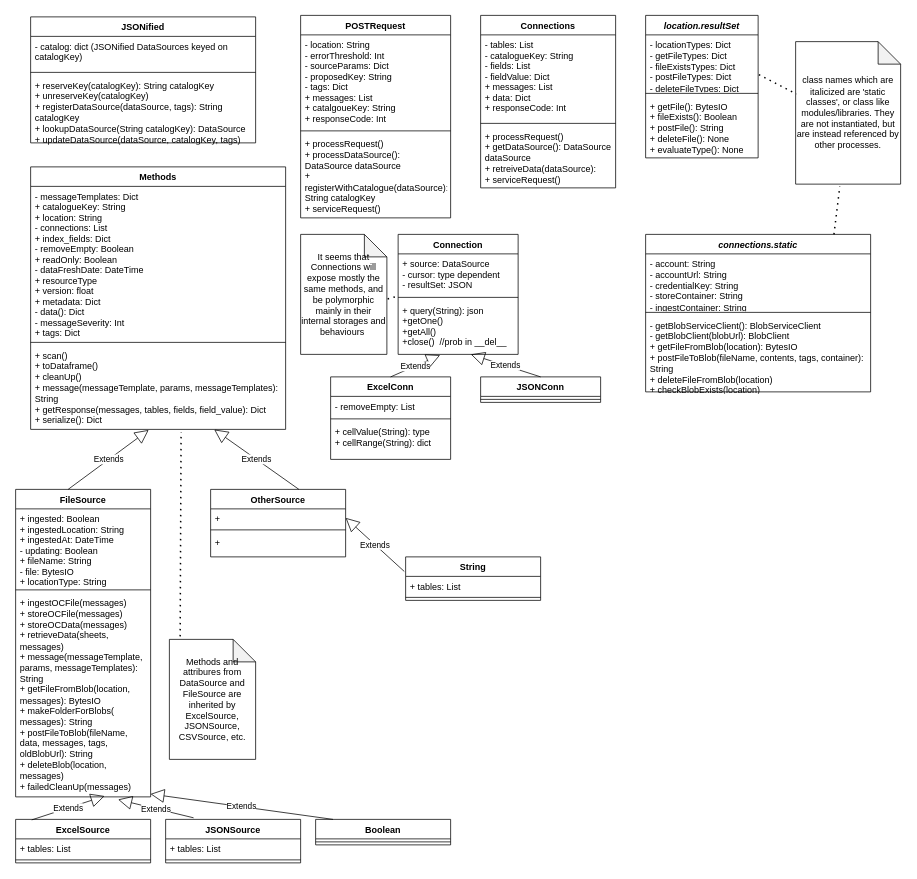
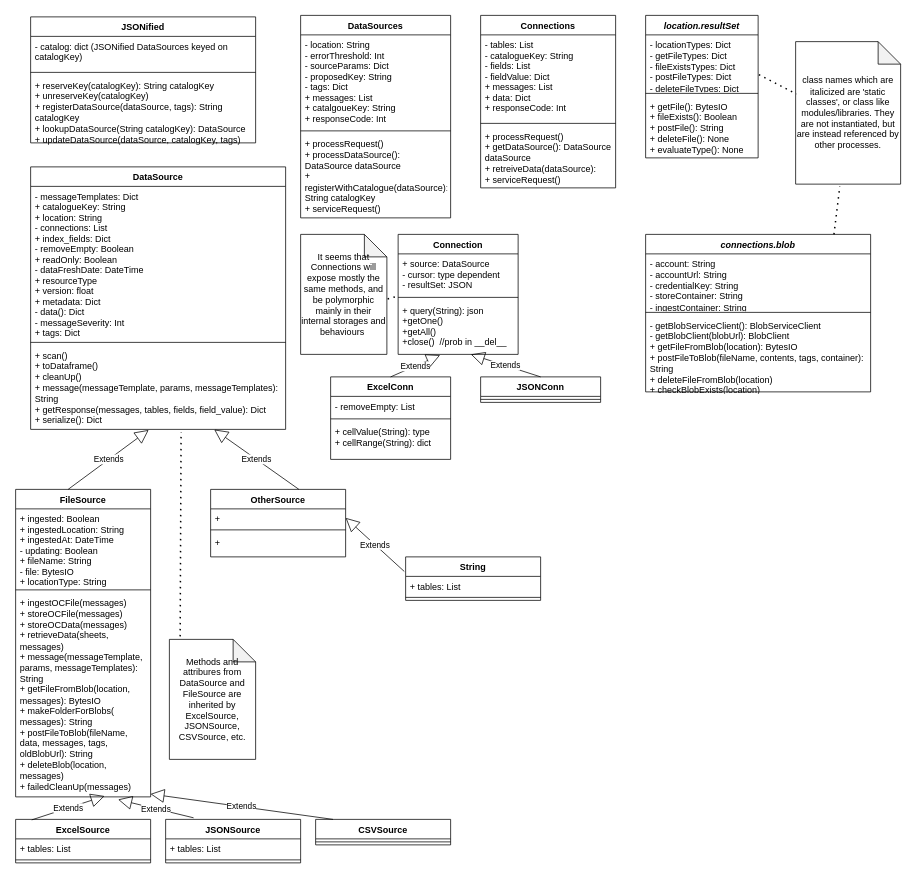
- <mxCell id="37" value="POSTRequest" style="swimlane;fontStyle=1;align=center;verticalAlign=top;childLayout=stackLayout;horizontal=1;startSize=26;horizontalStack=0;resizeParent=1;resizeParentMax=0;resizeLast=0;collapsible=1;marginBottom=0;" parent="1" vertex="1"><mxGeometry x="400" y="20" width="200" height="270" as="geometry" /></mxCell>
+ <mxCell id="37" value="DataSources" style="swimlane;fontStyle=1;align=center;verticalAlign=top;childLayout=stackLayout;horizontal=1;startSize=26;horizontalStack=0;resizeParent=1;resizeParentMax=0;resizeLast=0;collapsible=1;marginBottom=0;" parent="1" vertex="1"><mxGeometry x="400" y="20" width="200" height="270" as="geometry" /></mxCell>
- <mxCell id="6" value="Methods" style="swimlane;fontStyle=1;align=center;verticalAlign=top;childLayout=stackLayout;horizontal=1;startSize=26;horizontalStack=0;resizeParent=1;resizeParentMax=0;resizeLast=0;collapsible=1;marginBottom=0;" parent="1" vertex="1"><mxGeometry x="40" y="222" width="340" height="350" as="geometry" /></mxCell>
+ <mxCell id="6" value="DataSource" style="swimlane;fontStyle=1;align=center;verticalAlign=top;childLayout=stackLayout;horizontal=1;startSize=26;horizontalStack=0;resizeParent=1;resizeParentMax=0;resizeLast=0;collapsible=1;marginBottom=0;" parent="1" vertex="1"><mxGeometry x="40" y="222" width="340" height="350" as="geometry" /></mxCell>
- <mxCell id="32" value="connections.static" style="swimlane;fontStyle=3;align=center;verticalAlign=top;childLayout=stackLayout;horizontal=1;startSize=26;horizontalStack=0;resizeParent=1;resizeParentMax=0;resizeLast=0;collapsible=1;marginBottom=0;whiteSpace=wrap;" parent="1" vertex="1"><mxGeometry x="860" y="312" width="300" height="210" as="geometry" /></mxCell>
+ <mxCell id="32" value="connections.blob" style="swimlane;fontStyle=3;align=center;verticalAlign=top;childLayout=stackLayout;horizontal=1;startSize=26;horizontalStack=0;resizeParent=1;resizeParentMax=0;resizeLast=0;collapsible=1;marginBottom=0;whiteSpace=wrap;" parent="1" vertex="1"><mxGeometry x="860" y="312" width="300" height="210" as="geometry" /></mxCell>
- <mxCell id="51" value="Boolean" style="swimlane;fontStyle=1;align=center;verticalAlign=top;childLayout=stackLayout;horizontal=1;startSize=26;horizontalStack=0;resizeParent=1;resizeParentMax=0;resizeLast=0;collapsible=1;marginBottom=0;" parent="1" vertex="1"><mxGeometry x="420" y="1092" width="180" height="34" as="geometry" /></mxCell>
+ <mxCell id="51" value="CSVSource" style="swimlane;fontStyle=1;align=center;verticalAlign=top;childLayout=stackLayout;horizontal=1;startSize=26;horizontalStack=0;resizeParent=1;resizeParentMax=0;resizeLast=0;collapsible=1;marginBottom=0;" parent="1" vertex="1"><mxGeometry x="420" y="1092" width="180" height="34" as="geometry" /></mxCell>
